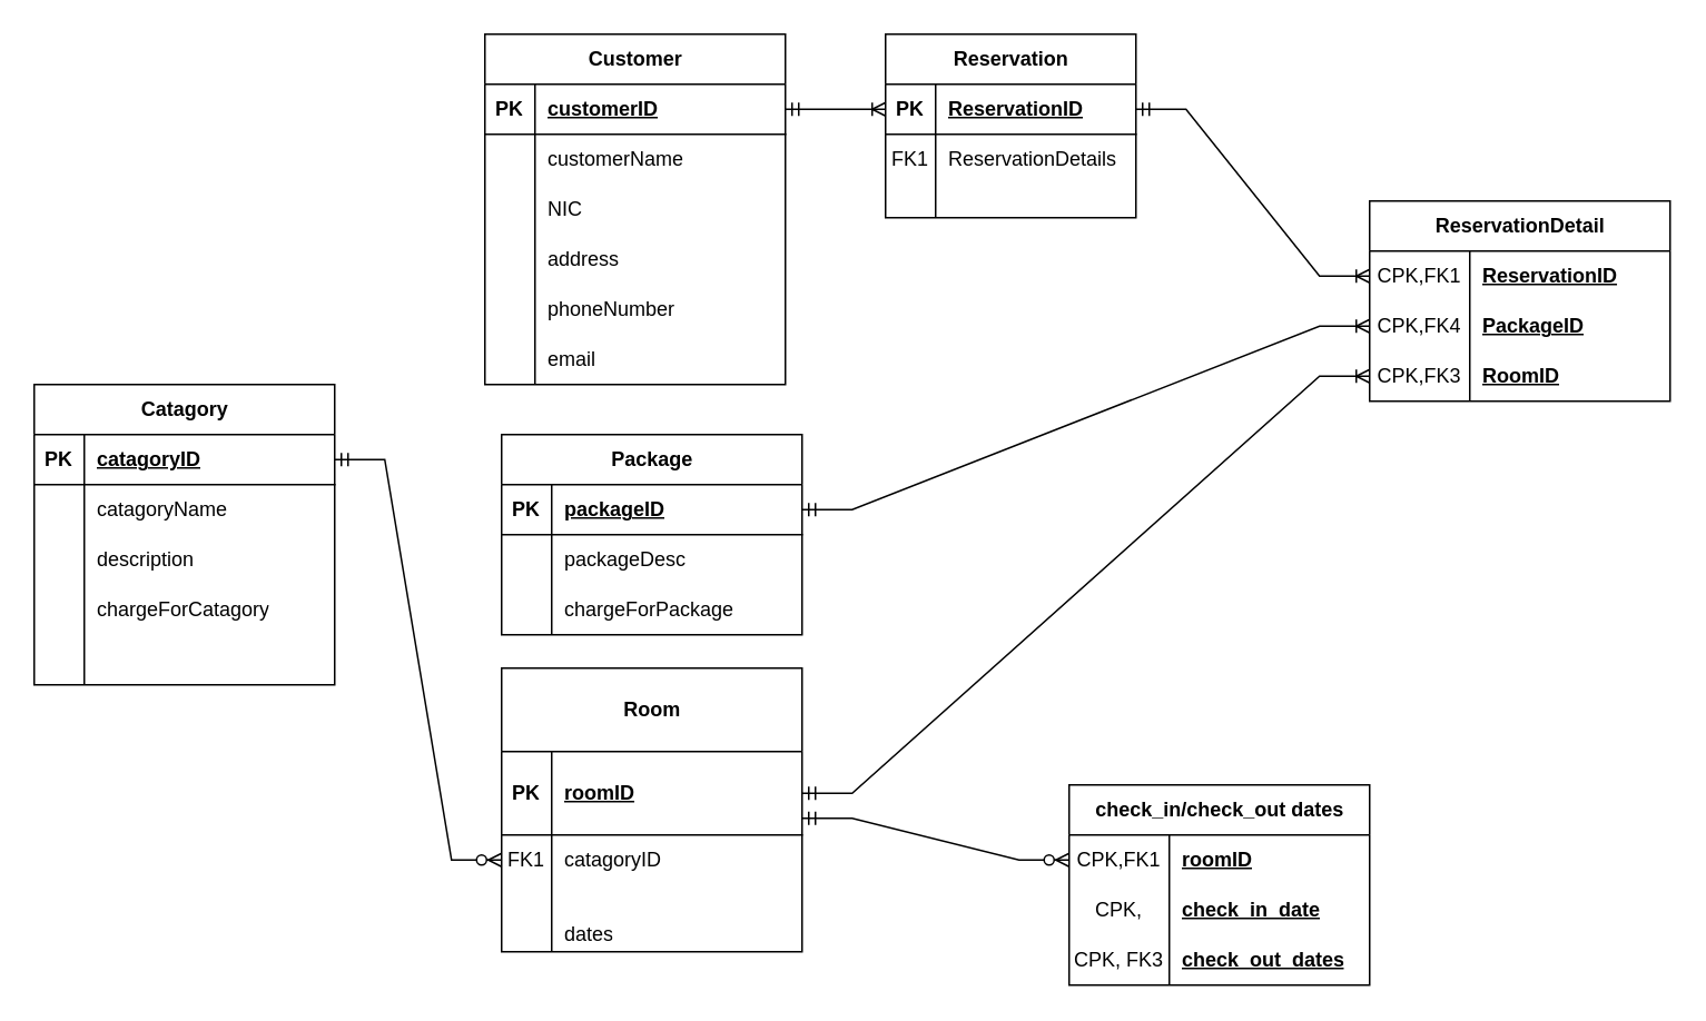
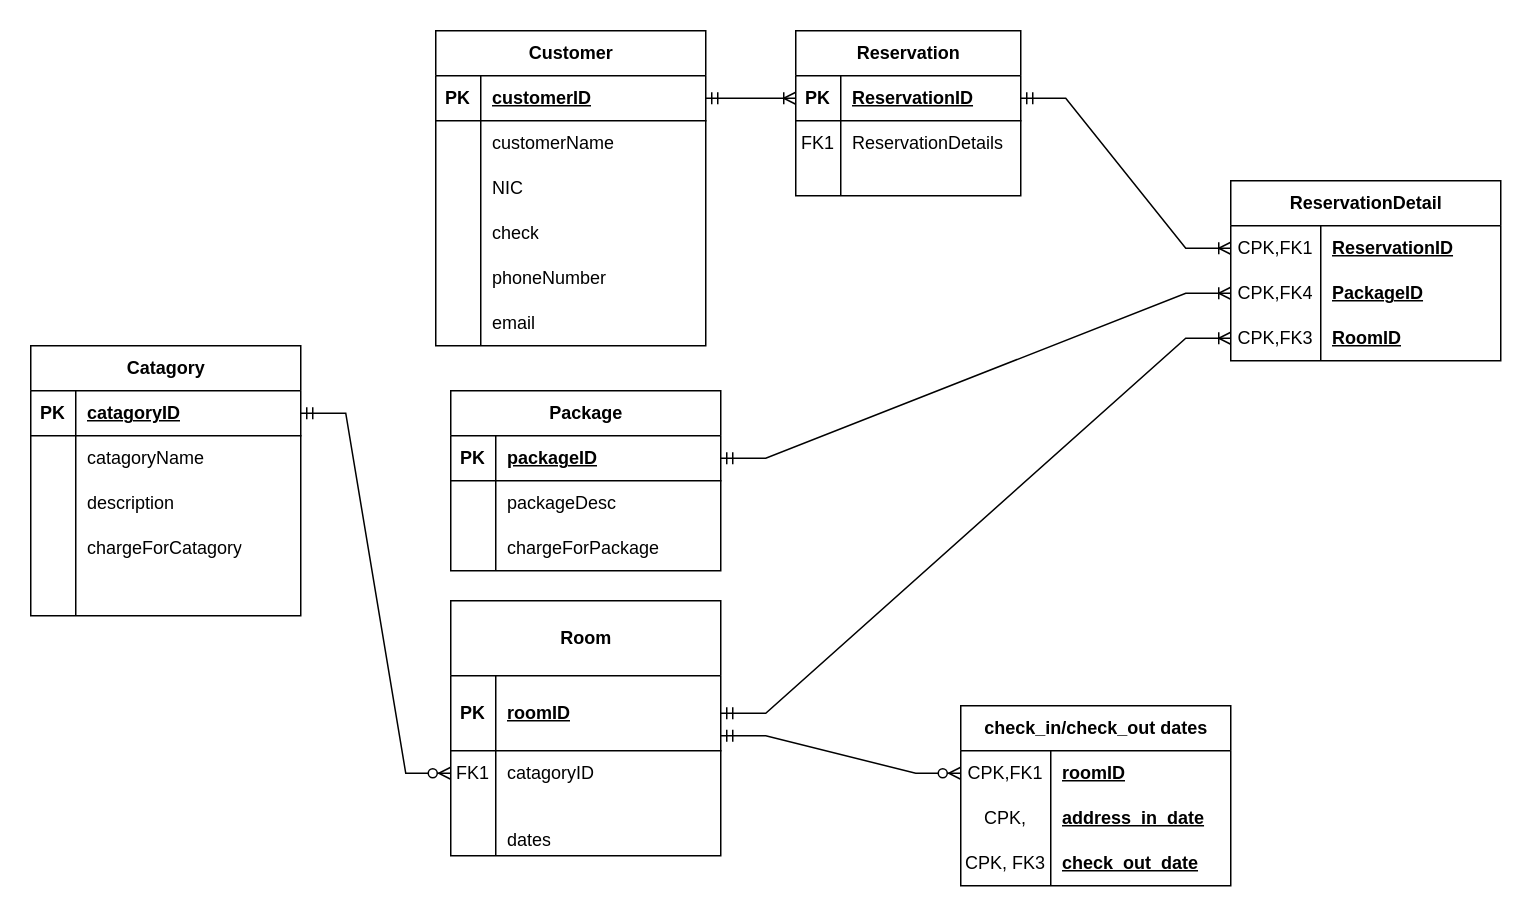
- <mxCell id="24" value="address" style="shape=partialRectangle;connectable=0;fillColor=none;top=0;left=0;bottom=0;right=0;align=left;spacingLeft=6;overflow=hidden;whiteSpace=wrap;html=1;" parent="22" vertex="1"><mxGeometry x="30" width="150" height="30" as="geometry"><mxRectangle width="150" height="30" as="alternateBounds" /></mxGeometry></mxCell>
+ <mxCell id="24" value="check" style="shape=partialRectangle;connectable=0;fillColor=none;top=0;left=0;bottom=0;right=0;align=left;spacingLeft=6;overflow=hidden;whiteSpace=wrap;html=1;" parent="22" vertex="1"><mxGeometry x="30" width="150" height="30" as="geometry"><mxRectangle width="150" height="30" as="alternateBounds" /></mxGeometry></mxCell>
- <mxCell id="91" value="&lt;b&gt;&lt;u&gt;check_in_date&lt;/u&gt;&lt;/b&gt;" style="shape=partialRectangle;connectable=0;fillColor=none;top=0;left=0;bottom=0;right=0;align=left;spacingLeft=6;overflow=hidden;whiteSpace=wrap;html=1;" vertex="1" parent="89"><mxGeometry x="60" width="120" height="30" as="geometry"><mxRectangle width="120" height="30" as="alternateBounds" /></mxGeometry></mxCell>
+ <mxCell id="91" value="&lt;b&gt;&lt;u&gt;address_in_date&lt;/u&gt;&lt;/b&gt;" style="shape=partialRectangle;connectable=0;fillColor=none;top=0;left=0;bottom=0;right=0;align=left;spacingLeft=6;overflow=hidden;whiteSpace=wrap;html=1;" vertex="1" parent="89"><mxGeometry x="60" width="120" height="30" as="geometry"><mxRectangle width="120" height="30" as="alternateBounds" /></mxGeometry></mxCell>
- <mxCell id="94" value="&lt;u&gt;&lt;b&gt;check_out_dates&lt;/b&gt;&lt;/u&gt;" style="shape=partialRectangle;connectable=0;fillColor=none;top=0;left=0;bottom=0;right=0;align=left;spacingLeft=6;overflow=hidden;whiteSpace=wrap;html=1;" vertex="1" parent="92"><mxGeometry x="60" width="120" height="30" as="geometry"><mxRectangle width="120" height="30" as="alternateBounds" /></mxGeometry></mxCell>
+ <mxCell id="94" value="&lt;u&gt;&lt;b&gt;check_out_date&lt;/b&gt;&lt;/u&gt;" style="shape=partialRectangle;connectable=0;fillColor=none;top=0;left=0;bottom=0;right=0;align=left;spacingLeft=6;overflow=hidden;whiteSpace=wrap;html=1;" vertex="1" parent="92"><mxGeometry x="60" width="120" height="30" as="geometry"><mxRectangle width="120" height="30" as="alternateBounds" /></mxGeometry></mxCell>
